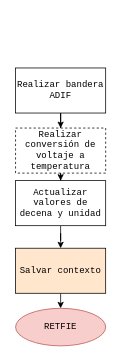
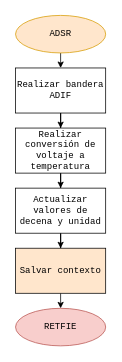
+ <mxCell id="3" value="ADSR" style="ellipse;whiteSpace=wrap;html=1;fillColor=#ffe6cc;strokeColor=#d79b00;fontFamily=Courier New;" parent="1" vertex="1"><mxGeometry x="20" y="20" width="120" height="50" as="geometry" /></mxCell>
+ <mxCell id="2" style="edgeStyle=orthogonalEdgeStyle;rounded=0;orthogonalLoop=1;jettySize=auto;html=1;exitX=0.5;exitY=1;exitDx=0;exitDy=0;entryX=0.5;entryY=0;entryDx=0;entryDy=0;fontFamily=Courier New;" parent="1" source="3" target="5" edge="1"><mxGeometry relative="1" as="geometry" /></mxCell>
- <mxCell id="7" value="Realizar conversión de voltaje a temperatura" style="rounded=0;whiteSpace=wrap;html=1;fontFamily=Courier New;dashed=1;" parent="1" vertex="1"><mxGeometry x="20" y="170" width="120" height="60" as="geometry" /></mxCell>
+ <mxCell id="7" value="Realizar conversión de voltaje a temperatura" style="rounded=0;whiteSpace=wrap;html=1;fontFamily=Courier New;" parent="1" vertex="1"><mxGeometry x="20" y="170" width="120" height="60" as="geometry" /></mxCell>
- <mxCell id="9" value="Actualizar valores de decena y unidad" style="rounded=0;whiteSpace=wrap;html=1;fontFamily=Courier New;" parent="1" vertex="1"><mxGeometry x="20" y="240" width="120" height="60" as="geometry" /></mxCell>
+ <mxCell id="9" value="Actualizar valores de decena y unidad" style="rounded=0;whiteSpace=wrap;html=1;fontFamily=Courier New;" parent="1" vertex="1"><mxGeometry x="20" y="250" width="120" height="60" as="geometry" /></mxCell>
